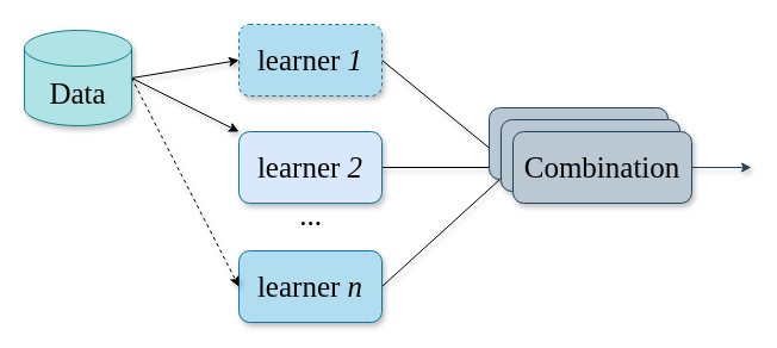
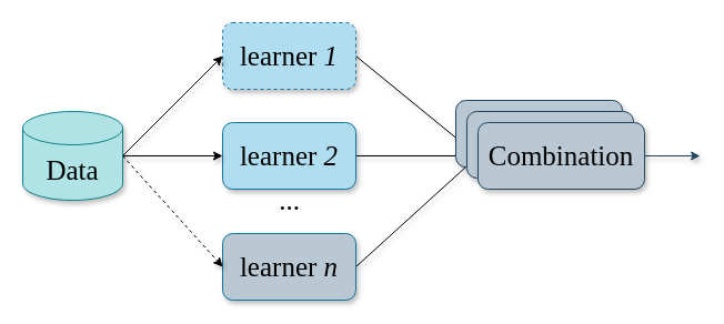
- <mxCell id="12" value="Data" style="shape=cylinder3;whiteSpace=wrap;html=1;boundedLbl=1;backgroundOutline=1;size=15;fontFamily=Times New Roman;fontSize=25;fillColor=#b0e3e6;strokeColor=#0e8088;shadow=1;sketch=0;" vertex="1" parent="1"><mxGeometry x="20" y="25" width="90" height="80" as="geometry" /></mxCell>
+ <mxCell id="12" value="Data" style="shape=cylinder3;whiteSpace=wrap;html=1;boundedLbl=1;backgroundOutline=1;size=15;fontFamily=Times New Roman;fontSize=25;fillColor=#b0e3e6;strokeColor=#0e8088;shadow=1;sketch=0;" vertex="1" parent="1"><mxGeometry x="20" y="100" width="90" height="80" as="geometry" /></mxCell>
- <mxCell id="5" value="&lt;div style=&quot;font-size: 25px&quot;&gt;learner &lt;i&gt;2&lt;/i&gt;&lt;/div&gt;" style="rounded=1;whiteSpace=wrap;html=1;fillColor=#dae8fc;strokeColor=#10739e;fontFamily=Times New Roman;fontSize=25;shadow=1;sketch=0;" vertex="1" parent="1"><mxGeometry x="200" y="110" width="120" height="60" as="geometry" /></mxCell>
+ <mxCell id="5" value="&lt;div style=&quot;font-size: 25px&quot;&gt;learner &lt;i&gt;2&lt;/i&gt;&lt;/div&gt;" style="rounded=1;whiteSpace=wrap;html=1;fillColor=#b1ddf0;strokeColor=#10739e;fontFamily=Times New Roman;fontSize=25;shadow=1;sketch=0;" vertex="1" parent="1"><mxGeometry x="200" y="110" width="120" height="60" as="geometry" /></mxCell>
- <mxCell id="7" value="&lt;div style=&quot;font-size: 25px&quot;&gt;learner &lt;i&gt;n&lt;/i&gt;&lt;/div&gt;" style="rounded=1;whiteSpace=wrap;html=1;fillColor=#b1ddf0;strokeColor=#10739e;fontFamily=Times New Roman;fontSize=25;shadow=1;sketch=0;" vertex="1" parent="1"><mxGeometry x="200" y="210" width="120" height="60" as="geometry" /></mxCell>
+ <mxCell id="7" value="&lt;div style=&quot;font-size: 25px&quot;&gt;learner &lt;i&gt;n&lt;/i&gt;&lt;/div&gt;" style="rounded=1;whiteSpace=wrap;html=1;fillColor=#bac8d3;strokeColor=#10739e;fontFamily=Times New Roman;fontSize=25;shadow=1;sketch=0;" vertex="1" parent="1"><mxGeometry x="200" y="210" width="120" height="60" as="geometry" /></mxCell>
